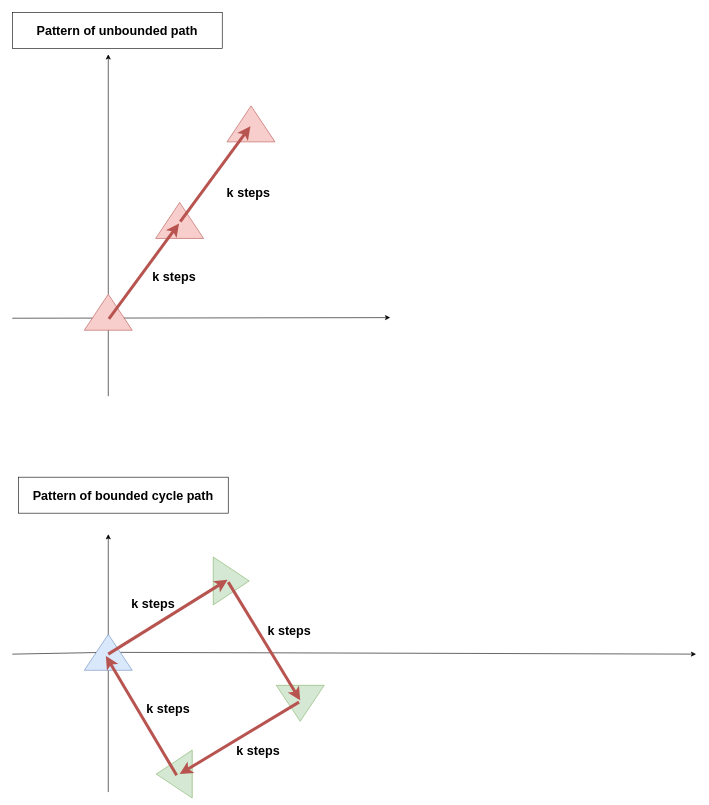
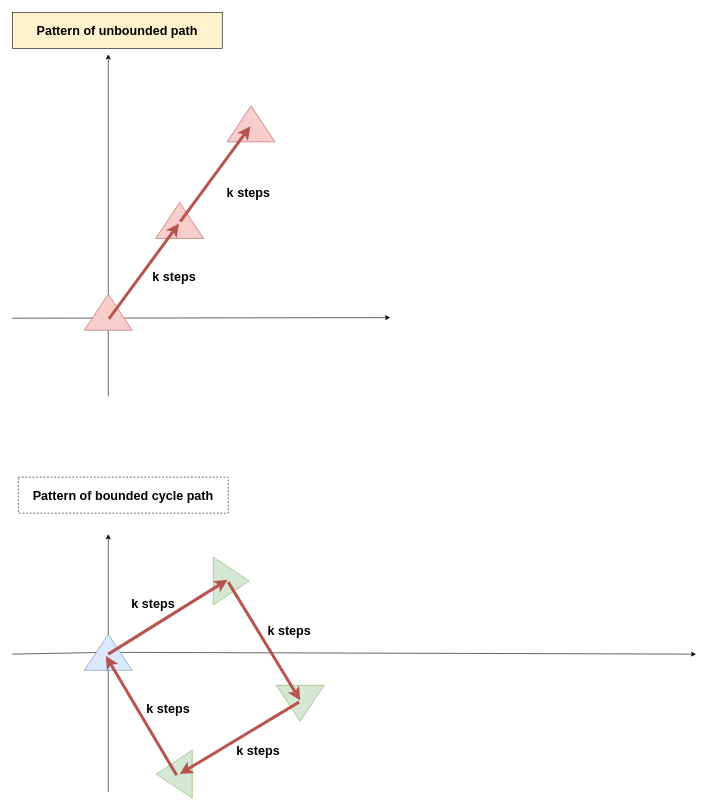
- <mxCell id="19" value="Pattern of unbounded path" style="rounded=0;whiteSpace=wrap;html=1;fontSize=21;fontStyle=1" parent="1" vertex="1"><mxGeometry x="20" y="20" width="350" height="60" as="geometry" /></mxCell>
+ <mxCell id="19" value="Pattern of unbounded path" style="rounded=0;whiteSpace=wrap;html=1;fontSize=21;fontStyle=1;fillColor=#fff2cc;" parent="1" vertex="1"><mxGeometry x="20" y="20" width="350" height="60" as="geometry" /></mxCell>
- <mxCell id="20" value="Pattern of bounded cycle path" style="rounded=0;whiteSpace=wrap;html=1;fontSize=21;fontStyle=1" parent="1" vertex="1"><mxGeometry x="30" y="795" width="350" height="60" as="geometry" /></mxCell>
+ <mxCell id="20" value="Pattern of bounded cycle path" style="rounded=0;whiteSpace=wrap;html=1;fontSize=21;fontStyle=1;dashed=1;" parent="1" vertex="1"><mxGeometry x="30" y="795" width="350" height="60" as="geometry" /></mxCell>
